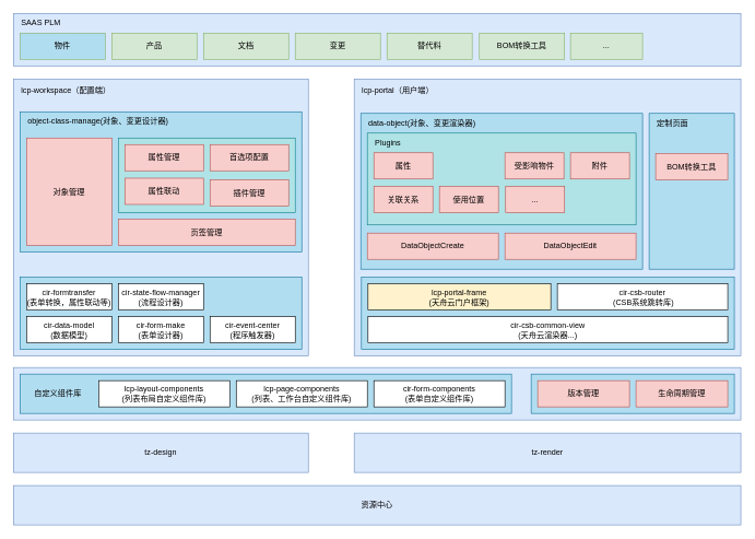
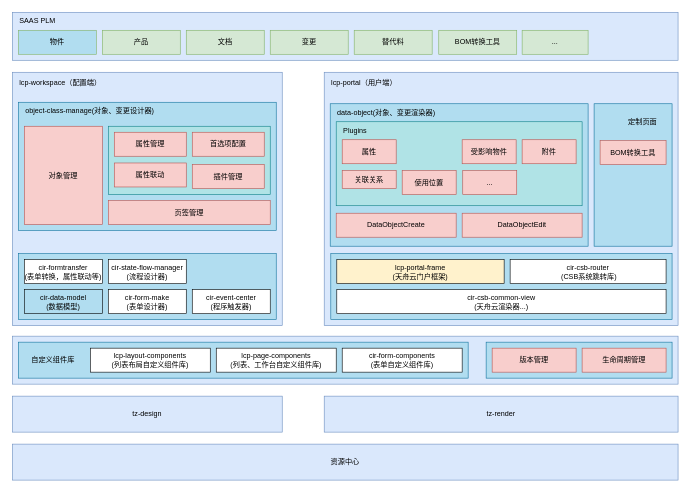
- <mxCell id="59" value="定制页面" style="text;html=1;align=left;verticalAlign=middle;whiteSpace=wrap;rounded=0;" parent="1" vertex="1"><mxGeometry x="1000" y="172.5" width="60" height="30" as="geometry" /></mxCell>
+ <mxCell id="59" value="定制页面" style="text;html=1;align=left;verticalAlign=middle;whiteSpace=wrap;rounded=0;" parent="1" vertex="1"><mxGeometry x="1045" y="187.5" width="60" height="30" as="geometry" /></mxCell>
- <mxCell id="43" value="关联关系" style="rounded=0;whiteSpace=wrap;html=1;fillColor=#f8cecc;strokeColor=#b85450;" parent="1" vertex="1"><mxGeometry x="570" y="283.75" width="90" height="40" as="geometry" /></mxCell>
+ <mxCell id="43" value="关联关系" style="rounded=0;whiteSpace=wrap;html=1;fillColor=#f8cecc;strokeColor=#b85450;" parent="1" vertex="1"><mxGeometry x="570" y="283.75" width="90" height="30" as="geometry" /></mxCell>
- <mxCell id="9" value="cir-data-model&lt;br&gt;(数据模型)" style="rounded=0;whiteSpace=wrap;html=1;" parent="1" vertex="1"><mxGeometry x="40" y="482.5" width="130" height="40" as="geometry" /></mxCell>
+ <mxCell id="9" value="cir-data-model&lt;br&gt;(数据模型)" style="rounded=0;whiteSpace=wrap;html=1;fillColor=#b1ddf0;" parent="1" vertex="1"><mxGeometry x="40" y="482.5" width="130" height="40" as="geometry" /></mxCell>
